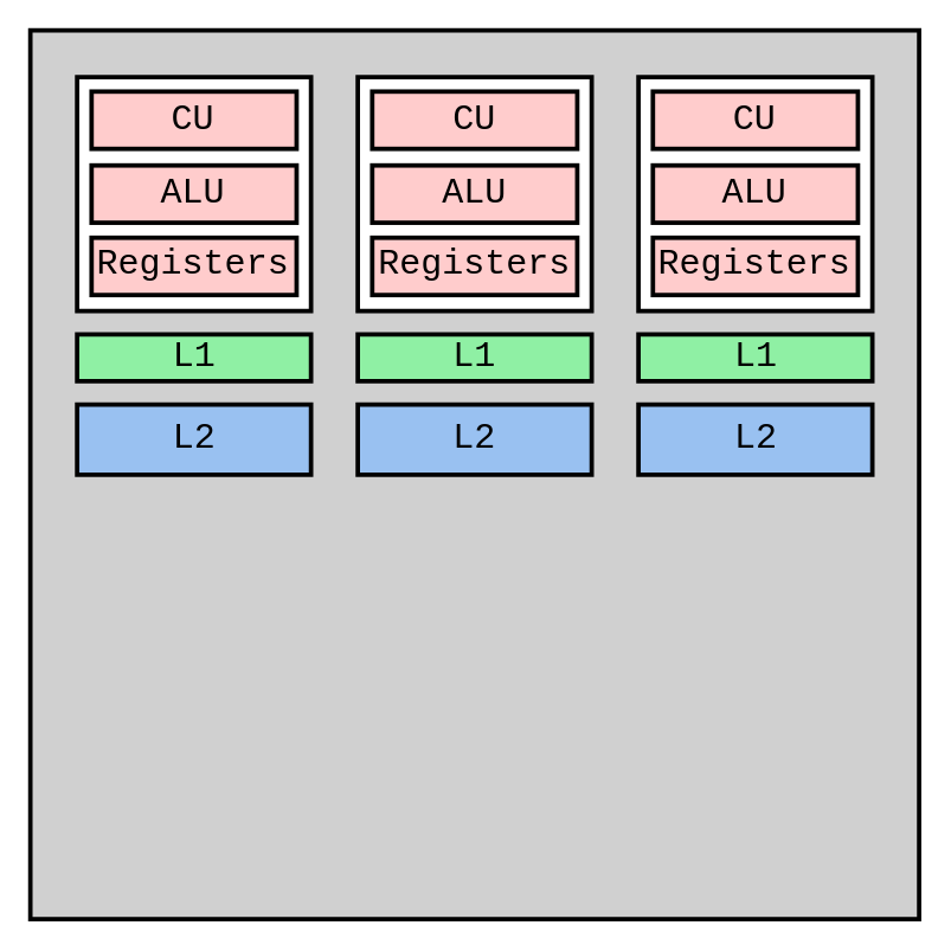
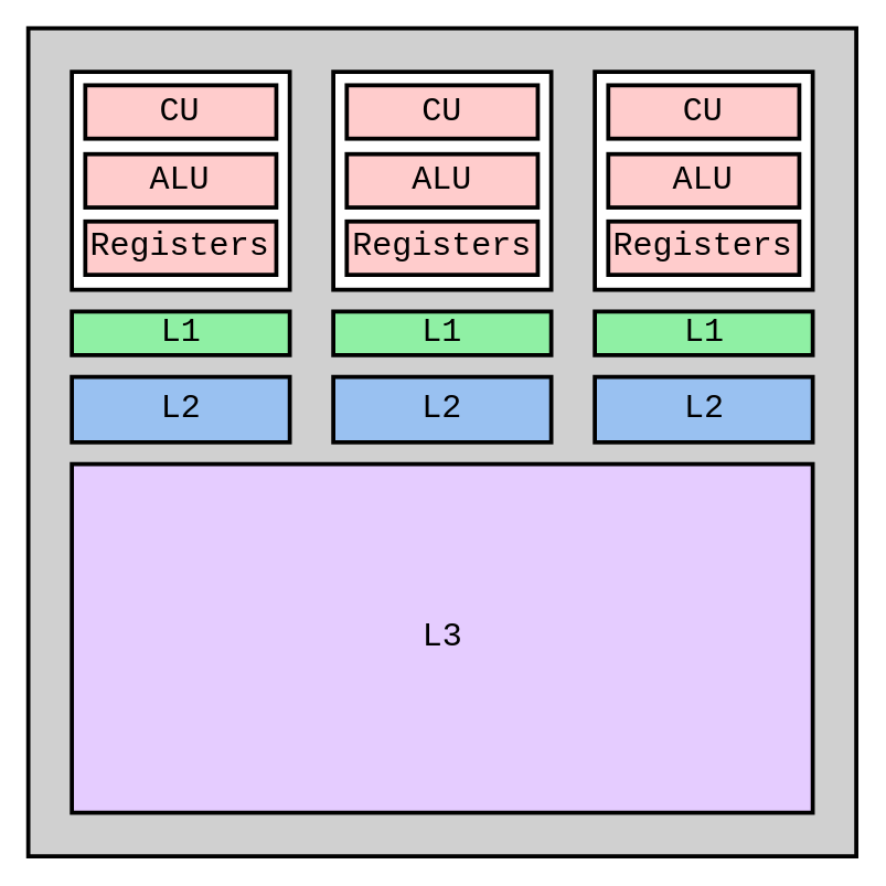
+ <mxCell id="10" value="L3" style="rounded=0;whiteSpace=wrap;html=1;strokeWidth=3;fillColor=#E5CCFF;fontFamily=Courier New;fontSize=24;" parent="2" vertex="1"><mxGeometry x="31.579" y="315.789" width="536.842" height="252.632" as="geometry" /></mxCell>
